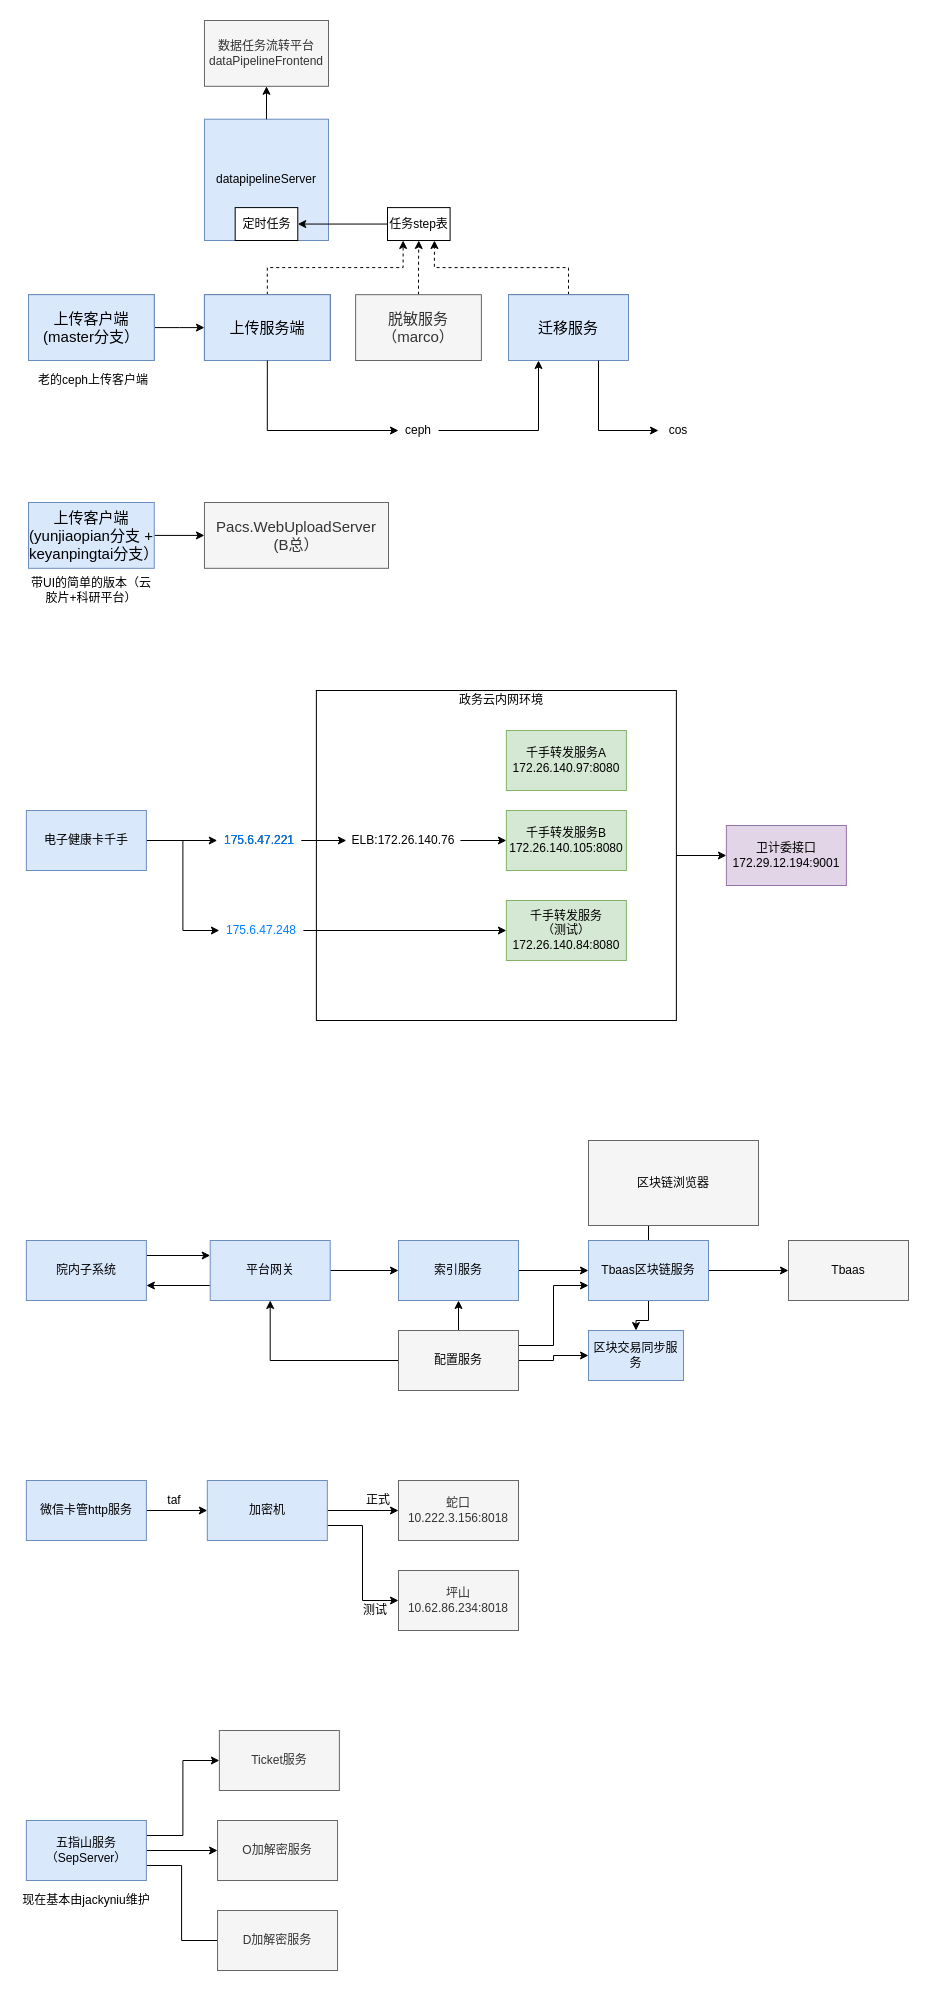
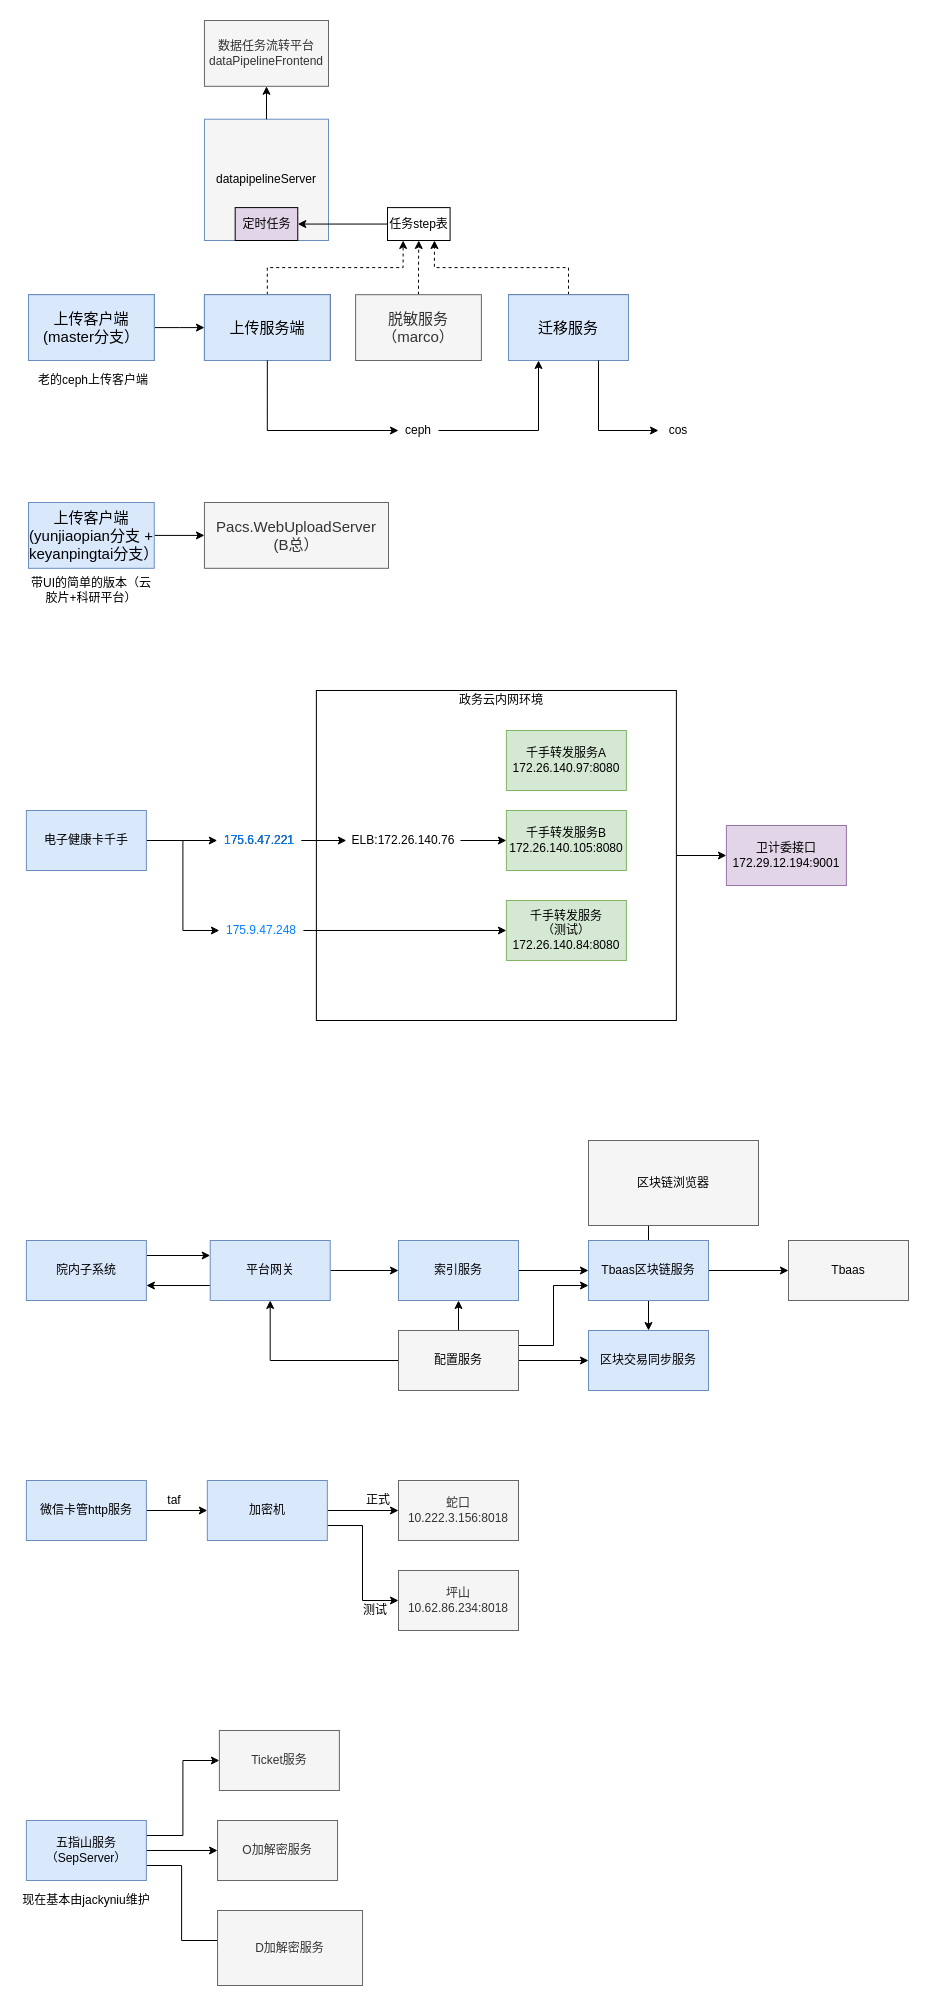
- <mxCell id="9" value="datapipelineServer" style="rounded=0;whiteSpace=wrap;html=1;fontSize=12;fillColor=#dae8fc;strokeColor=#6c8ebf;" vertex="1" parent="8"><mxGeometry y="98.71" width="124.043" height="121.29" as="geometry" /></mxCell>
+ <mxCell id="9" value="datapipelineServer" style="rounded=0;whiteSpace=wrap;html=1;fontSize=12;fillColor=#f5f5f5;strokeColor=#6c8ebf;" vertex="1" parent="8"><mxGeometry y="98.71" width="124.043" height="121.29" as="geometry" /></mxCell>
- <mxCell id="12" value="定时任务" style="rounded=0;whiteSpace=wrap;html=1;fontSize=12;" vertex="1" parent="8"><mxGeometry x="30.73" y="187.1" width="62.59" height="32.9" as="geometry" /></mxCell>
+ <mxCell id="12" value="定时任务" style="rounded=0;whiteSpace=wrap;html=1;fontSize=12;fillColor=#e1d5e7;" vertex="1" parent="8"><mxGeometry x="30.73" y="187.1" width="62.59" height="32.9" as="geometry" /></mxCell>
- <mxCell id="44" value="175.6.47.248" style="text;html=1;strokeColor=none;fillColor=none;align=center;verticalAlign=middle;whiteSpace=wrap;rounded=0;fontSize=12;fontColor=#007FFF;" vertex="1" parent="1"><mxGeometry x="218.88" y="920" width="84" height="20" as="geometry" /></mxCell>
+ <mxCell id="44" value="175.9.47.248" style="text;html=1;strokeColor=none;fillColor=none;align=center;verticalAlign=middle;whiteSpace=wrap;rounded=0;fontSize=12;fontColor=#007FFF;" vertex="1" parent="1"><mxGeometry x="218.88" y="920" width="84" height="20" as="geometry" /></mxCell>
- <mxCell id="60" value="&lt;font color=&quot;#000000&quot;&gt;区块交易同步服务&lt;/font&gt;" style="rounded=0;whiteSpace=wrap;html=1;fontSize=12;fillColor=#dae8fc;strokeColor=#6c8ebf;" vertex="1" parent="1"><mxGeometry x="588" y="1330" width="95" height="50" as="geometry" /></mxCell>
+ <mxCell id="60" value="&lt;font color=&quot;#000000&quot;&gt;区块交易同步服务&lt;/font&gt;" style="rounded=0;whiteSpace=wrap;html=1;fontSize=12;fillColor=#dae8fc;strokeColor=#6c8ebf;" vertex="1" parent="1"><mxGeometry x="588" y="1330" width="120" height="60" as="geometry" /></mxCell>
- <mxCell id="83" value="&lt;span&gt;D加解密服务&lt;/span&gt;" style="rounded=0;whiteSpace=wrap;html=1;fontSize=12;fillColor=#f5f5f5;strokeColor=#666666;fontColor=#333333;" vertex="1" parent="1"><mxGeometry x="217.05" y="1910" width="120" height="60" as="geometry" /></mxCell>
+ <mxCell id="83" value="&lt;span&gt;D加解密服务&lt;/span&gt;" style="rounded=0;whiteSpace=wrap;html=1;fontSize=12;fillColor=#f5f5f5;strokeColor=#666666;fontColor=#333333;" vertex="1" parent="1"><mxGeometry x="217.05" y="1910" width="145" height="75" as="geometry" /></mxCell>
